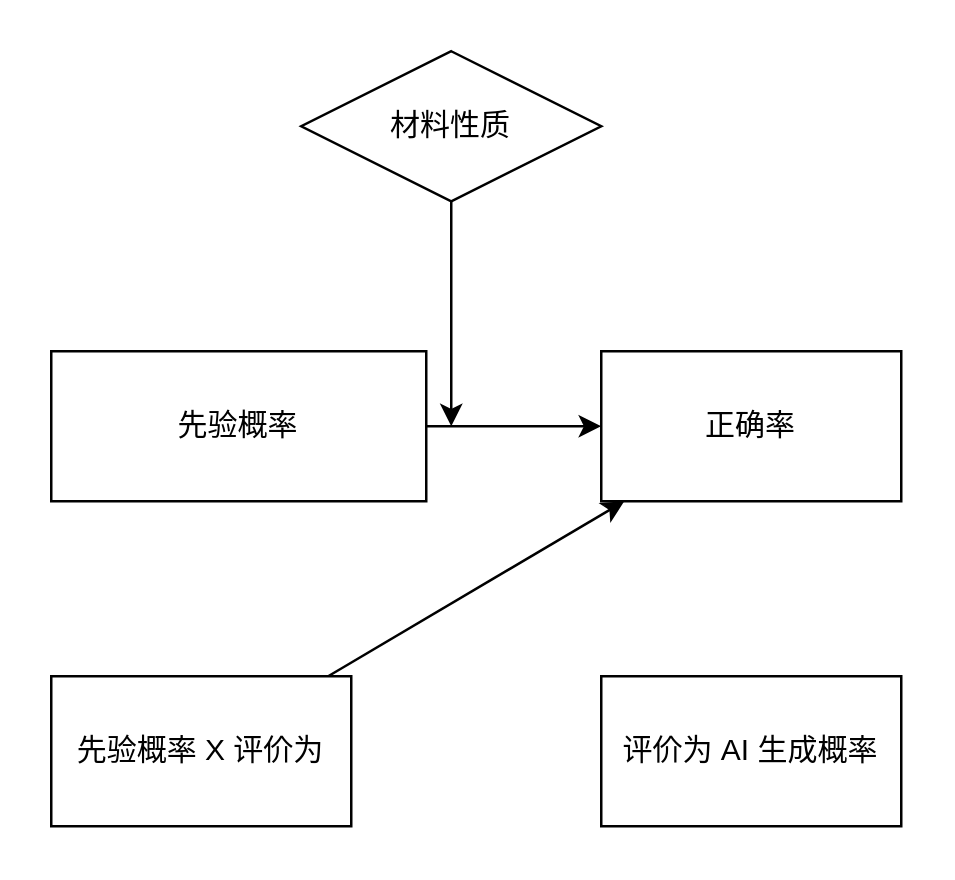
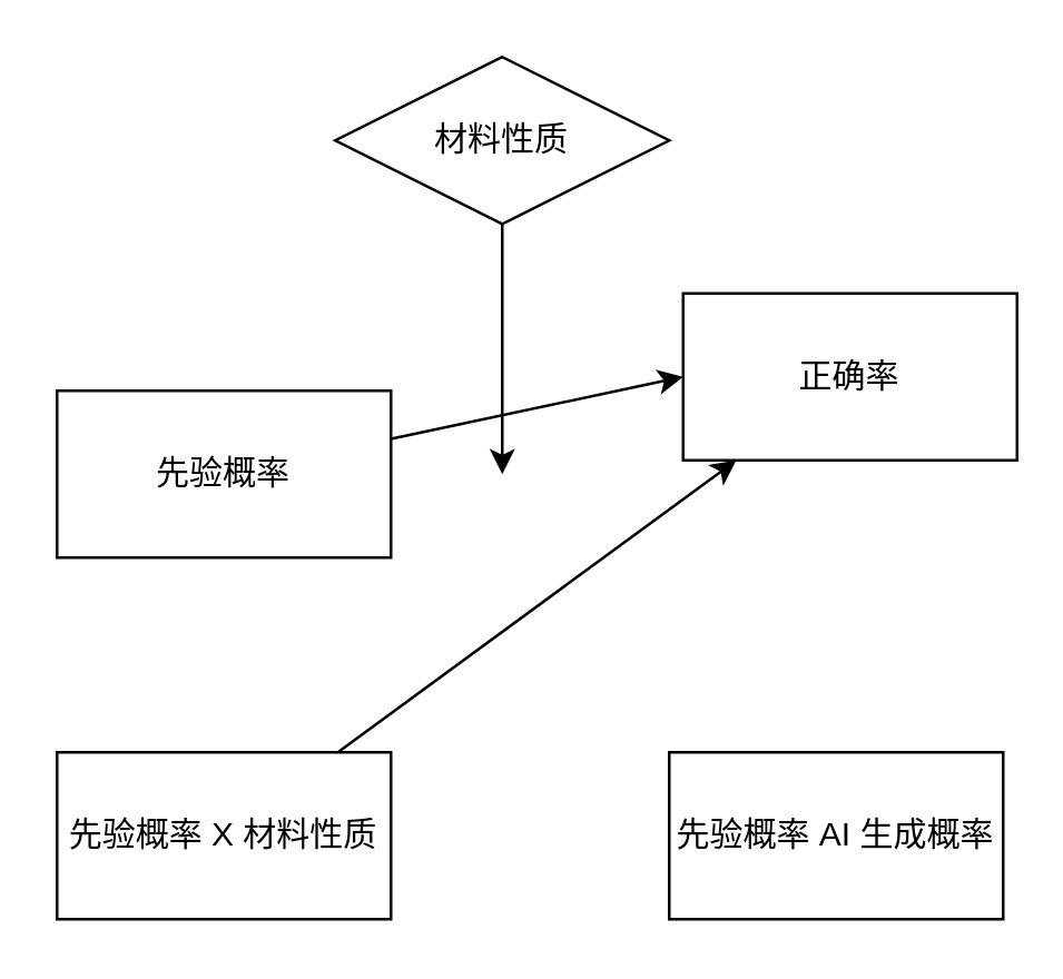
- <mxCell id="3" value="先验概率" style="whiteSpace=wrap;html=1;" vertex="1" parent="1"><mxGeometry x="20" y="140" width="150" height="60" as="geometry" /></mxCell>
+ <mxCell id="3" value="先验概率" style="whiteSpace=wrap;html=1;" vertex="1" parent="1"><mxGeometry x="20" y="140" width="120" height="60" as="geometry" /></mxCell>
- <mxCell id="4" value="正确率" style="whiteSpace=wrap;html=1;" vertex="1" parent="1"><mxGeometry x="240" y="140" width="120" height="60" as="geometry" /></mxCell>
+ <mxCell id="4" value="正确率" style="whiteSpace=wrap;html=1;" vertex="1" parent="1"><mxGeometry x="245" y="105" width="120" height="60" as="geometry" /></mxCell>
- <mxCell id="8" value="先验概率 X 评价为" style="whiteSpace=wrap;html=1;" vertex="1" parent="1"><mxGeometry x="20" y="270" width="120" height="60" as="geometry" /></mxCell>
+ <mxCell id="8" value="先验概率 X 材料性质" style="whiteSpace=wrap;html=1;" vertex="1" parent="1"><mxGeometry x="20" y="270" width="120" height="60" as="geometry" /></mxCell>
- <mxCell id="9" value="评价为 AI 生成概率" style="whiteSpace=wrap;html=1;" vertex="1" parent="1"><mxGeometry x="240" y="270" width="120" height="60" as="geometry" /></mxCell>
+ <mxCell id="9" value="先验概率 AI 生成概率" style="whiteSpace=wrap;html=1;" vertex="1" parent="1"><mxGeometry x="240" y="270" width="120" height="60" as="geometry" /></mxCell>
